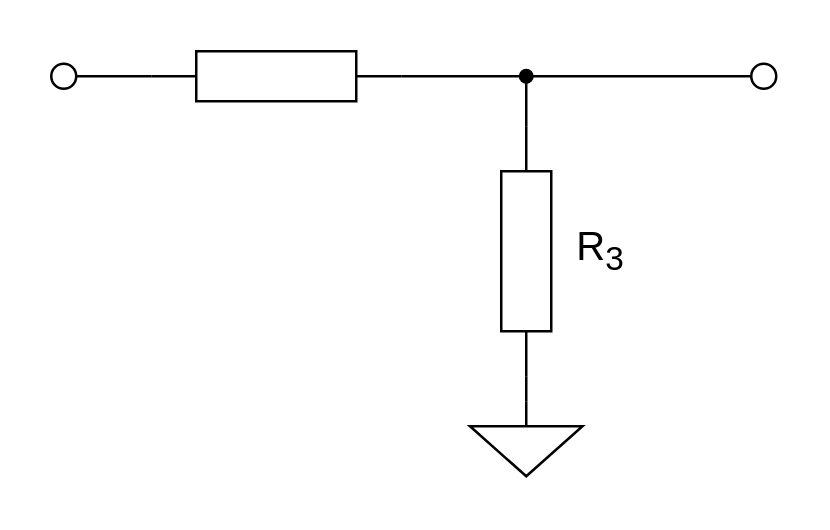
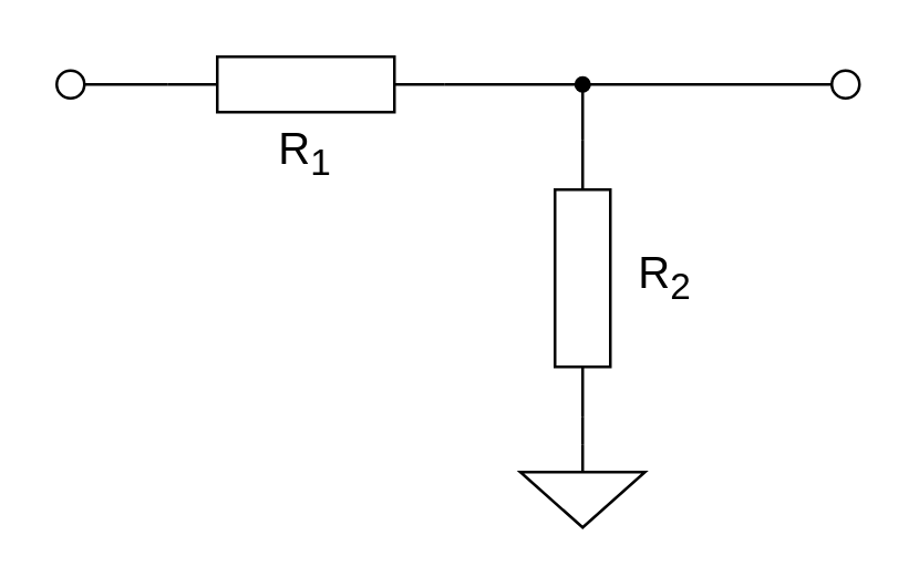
+ <mxCell id="12" value="&lt;font style=&quot;font-size: 16px;&quot;&gt;R&lt;sub&gt;1&lt;/sub&gt;&lt;/font&gt;" style="text;html=1;align=center;verticalAlign=middle;whiteSpace=wrap;rounded=0;fontFamily=Helvetica;fontSize=11;fontColor=default;labelBackgroundColor=default;" vertex="1" parent="1"><mxGeometry x="80" y="40" width="60" height="30" as="geometry" /></mxCell>
- <mxCell id="13" value="&lt;font style=&quot;font-size: 16px;&quot;&gt;R&lt;sub&gt;3&lt;/sub&gt;&lt;/font&gt;" style="text;html=1;align=center;verticalAlign=middle;whiteSpace=wrap;rounded=0;fontFamily=Helvetica;fontSize=11;fontColor=default;labelBackgroundColor=default;" vertex="1" parent="1"><mxGeometry x="210" y="85" width="60" height="30" as="geometry" /></mxCell>
+ <mxCell id="13" value="&lt;font style=&quot;font-size: 16px;&quot;&gt;R&lt;sub&gt;2&lt;/sub&gt;&lt;/font&gt;" style="text;html=1;align=center;verticalAlign=middle;whiteSpace=wrap;rounded=0;fontFamily=Helvetica;fontSize=11;fontColor=default;labelBackgroundColor=default;" vertex="1" parent="1"><mxGeometry x="210" y="85" width="60" height="30" as="geometry" /></mxCell>
